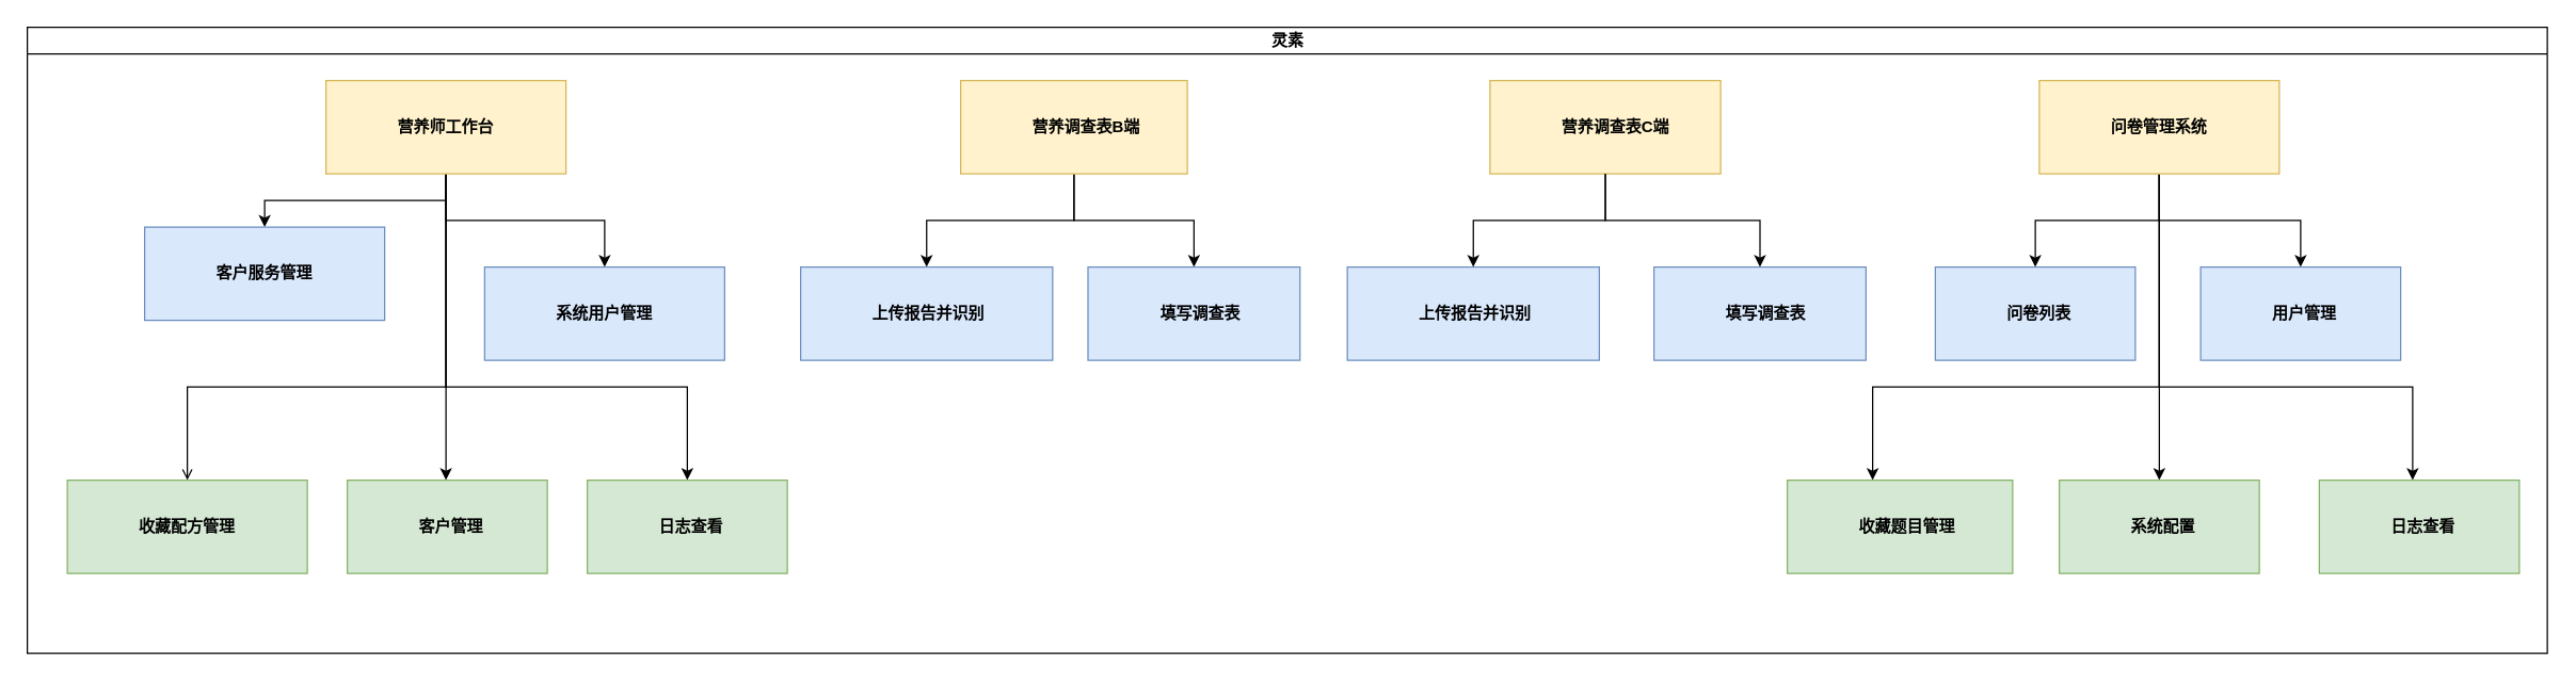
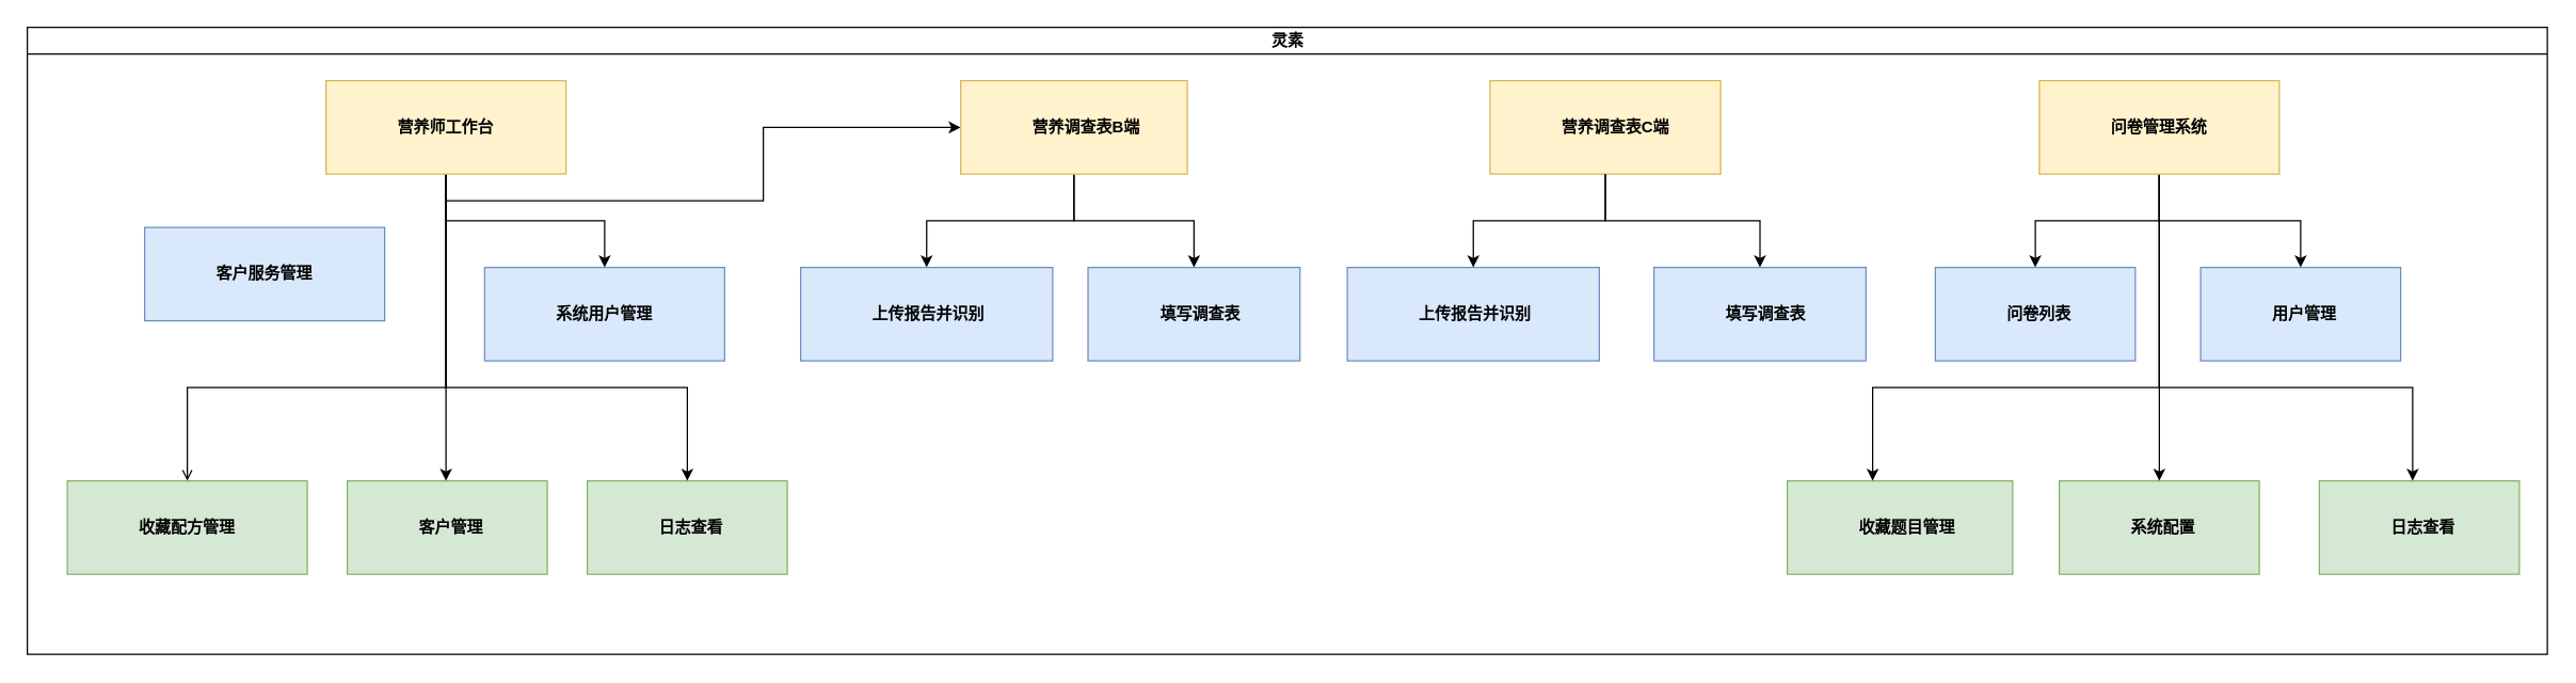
- <mxCell id="3" style="edgeStyle=orthogonalEdgeStyle;rounded=0;orthogonalLoop=1;jettySize=auto;html=1;exitX=0.5;exitY=1;exitDx=0;exitDy=0;" edge="1" parent="2" source="8" target="18"><mxGeometry relative="1" as="geometry" /></mxCell>
+ <mxCell id="3" style="edgeStyle=orthogonalEdgeStyle;rounded=0;orthogonalLoop=1;jettySize=auto;html=1;exitX=0.5;exitY=1;exitDx=0;exitDy=0;" edge="1" parent="2" source="8" target="11"><mxGeometry relative="1" as="geometry" /></mxCell>
